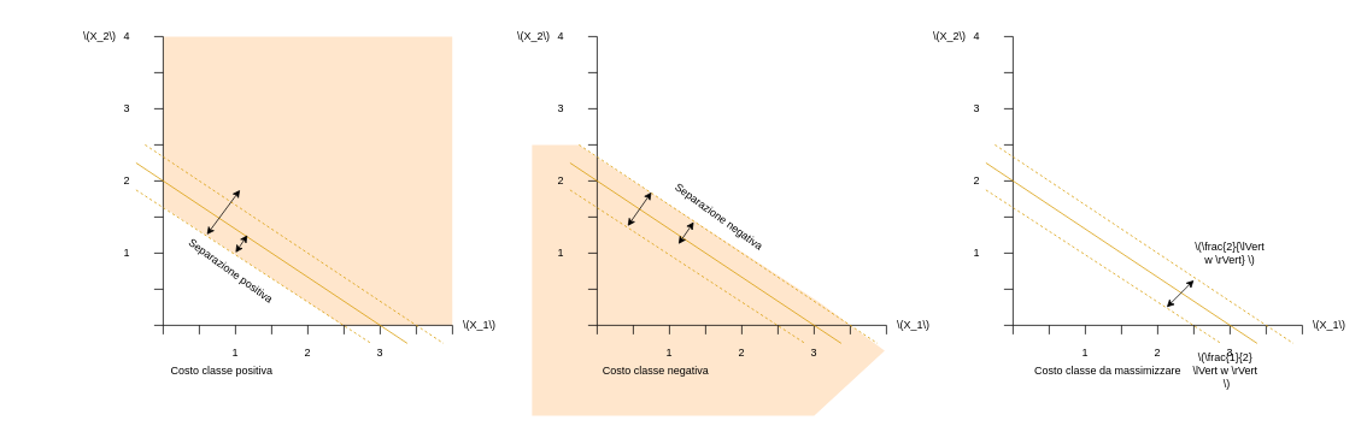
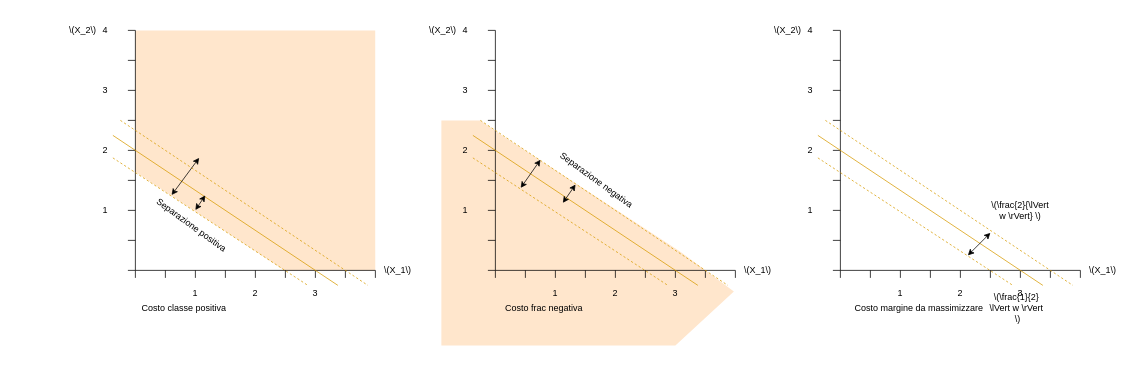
- <mxCell id="116" value="Costo classe negativa" style="text;html=1;strokeColor=none;fillColor=none;align=center;verticalAlign=middle;whiteSpace=wrap;rounded=0;" vertex="1" parent="82"><mxGeometry x="90" y="370" width="130" height="20" as="geometry" /></mxCell>
+ <mxCell id="116" value="Costo frac negativa" style="text;html=1;strokeColor=none;fillColor=none;align=center;verticalAlign=middle;whiteSpace=wrap;rounded=0;" vertex="1" parent="82"><mxGeometry x="90" y="370" width="130" height="20" as="geometry" /></mxCell>
- <mxCell id="35" value="Costo classe da massimizzare" style="text;html=1;strokeColor=none;fillColor=none;align=center;verticalAlign=middle;whiteSpace=wrap;rounded=0;" vertex="1" parent="2"><mxGeometry x="90" y="370" width="210" height="20" as="geometry" /></mxCell>
+ <mxCell id="35" value="Costo margine da massimizzare" style="text;html=1;strokeColor=none;fillColor=none;align=center;verticalAlign=middle;whiteSpace=wrap;rounded=0;" vertex="1" parent="2"><mxGeometry x="90" y="370" width="210" height="20" as="geometry" /></mxCell>
